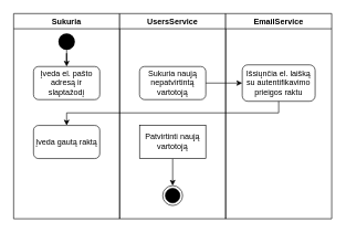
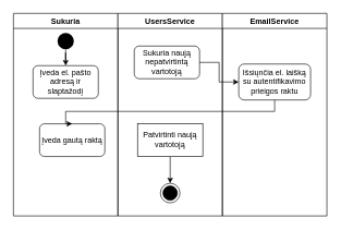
- <mxCell id="8" value="Sukuria naują nepatvirtintą vartotoją" style="rounded=1;whiteSpace=wrap;html=1;" parent="7" vertex="1"><mxGeometry x="30" y="80" width="100" height="50" as="geometry" /></mxCell>
+ <mxCell id="8" value="Sukuria naują nepatvirtintą vartotoją" style="rounded=1;whiteSpace=wrap;html=1;" parent="7" vertex="1"><mxGeometry x="25" y="50" width="100" height="50" as="geometry" /></mxCell>
- <mxCell id="6" value="Įveda gautą raktą" style="rounded=1;whiteSpace=wrap;html=1;" parent="2" vertex="1"><mxGeometry x="30" y="169" width="100" height="50" as="geometry" /></mxCell>
+ <mxCell id="6" value="Įveda gautą raktą" style="rounded=1;whiteSpace=wrap;html=1;" parent="2" vertex="1"><mxGeometry x="40" y="169" width="100" height="50" as="geometry" /></mxCell>
